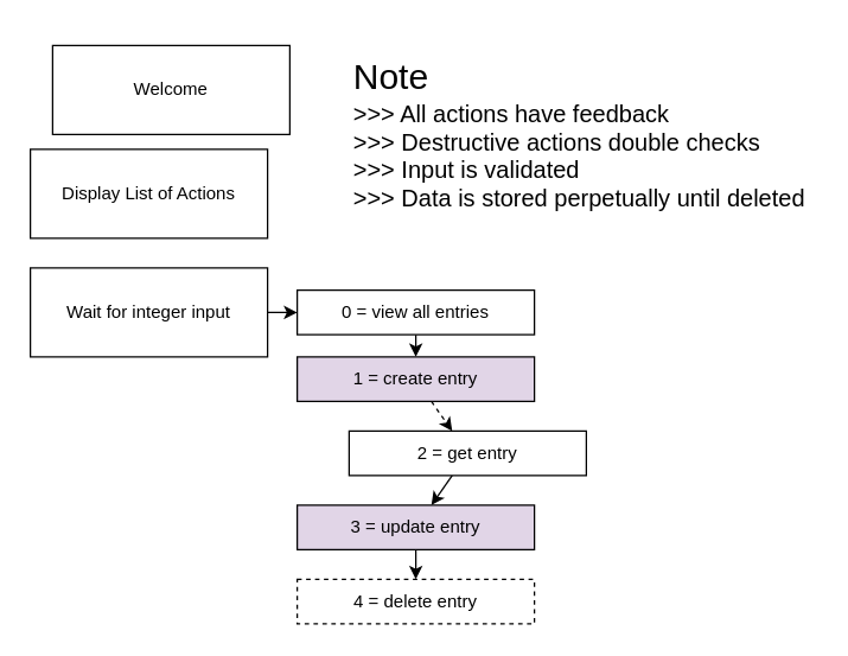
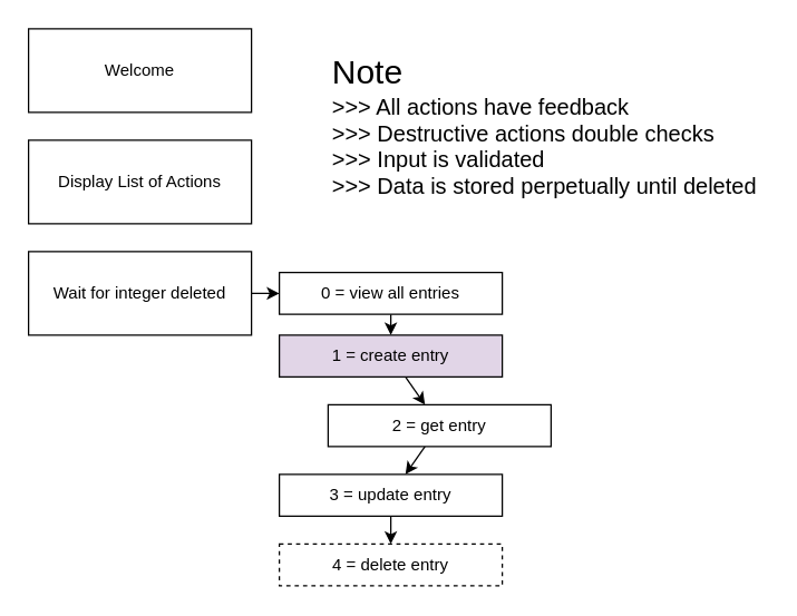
- <mxCell id="2" value="Welcome" style="whiteSpace=wrap;html=1;" parent="1" vertex="1"><mxGeometry x="35" y="30" width="160" height="60" as="geometry" /></mxCell>
+ <mxCell id="2" value="Welcome" style="whiteSpace=wrap;html=1;" parent="1" vertex="1"><mxGeometry x="20" y="20" width="160" height="60" as="geometry" /></mxCell>
- <mxCell id="5" value="Wait for integer input" style="whiteSpace=wrap;html=1;" parent="1" vertex="1"><mxGeometry x="20" y="180" width="160" height="60" as="geometry" /></mxCell>
+ <mxCell id="5" value="Wait for integer deleted" style="whiteSpace=wrap;html=1;" parent="1" vertex="1"><mxGeometry x="20" y="180" width="160" height="60" as="geometry" /></mxCell>
- <mxCell id="8" value="" style="edgeStyle=none;html=1;dashed=1;" parent="1" source="9" target="11" edge="1"><mxGeometry relative="1" as="geometry" /></mxCell>
+ <mxCell id="8" value="" style="edgeStyle=none;html=1;" parent="1" source="9" target="11" edge="1"><mxGeometry relative="1" as="geometry" /></mxCell>
- <mxCell id="13" value="3 = update entry" style="whiteSpace=wrap;html=1;fillColor=#e1d5e7;" parent="1" vertex="1"><mxGeometry x="200" y="340" width="160" height="30" as="geometry" /></mxCell>
+ <mxCell id="13" value="3 = update entry" style="whiteSpace=wrap;html=1;" parent="1" vertex="1"><mxGeometry x="200" y="340" width="160" height="30" as="geometry" /></mxCell>
